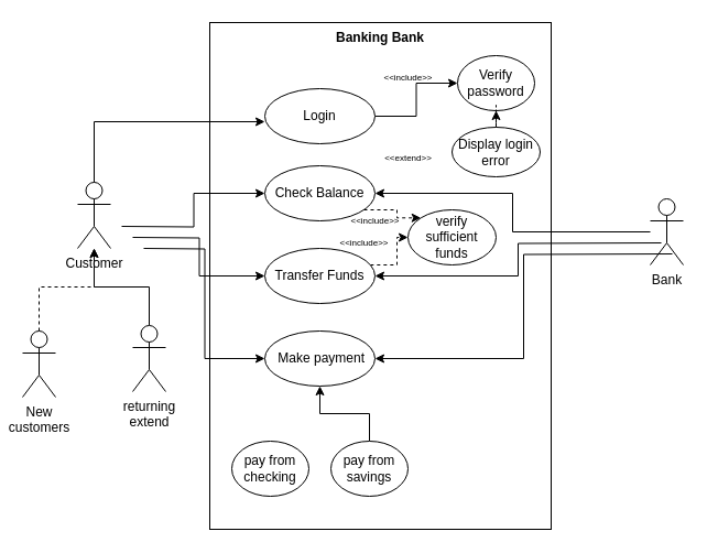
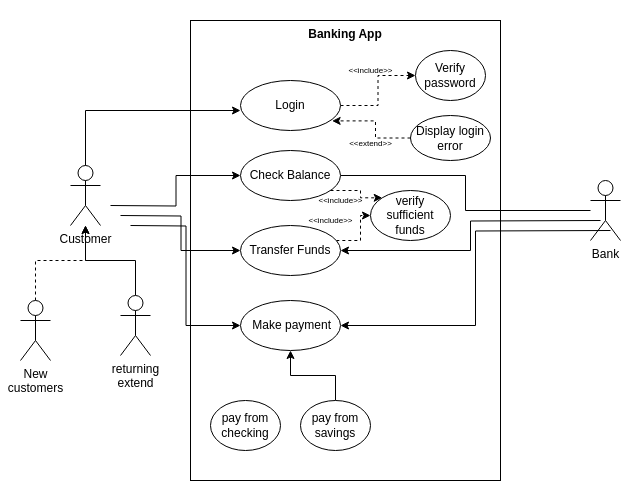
- <mxCell id="3" value="Banking Bank" style="shape=rect;html=1;verticalAlign=top;fontStyle=1;whiteSpace=wrap;align=center;" vertex="1" parent="1"><mxGeometry x="190" y="20" width="310" height="460" as="geometry" /></mxCell>
+ <mxCell id="3" value="Banking App" style="shape=rect;html=1;verticalAlign=top;fontStyle=1;whiteSpace=wrap;align=center;" vertex="1" parent="1"><mxGeometry x="190" y="20" width="310" height="460" as="geometry" /></mxCell>
- <mxCell id="6" style="edgeStyle=orthogonalEdgeStyle;rounded=0;orthogonalLoop=1;jettySize=auto;html=1;dashed=0;" edge="1" parent="1" source="7" target="19"><mxGeometry relative="1" as="geometry" /></mxCell>
+ <mxCell id="6" style="edgeStyle=orthogonalEdgeStyle;rounded=0;orthogonalLoop=1;jettySize=auto;html=1;dashed=1;" edge="1" parent="1" source="7" target="19"><mxGeometry relative="1" as="geometry" /></mxCell>
- <mxCell id="20" style="edgeStyle=orthogonalEdgeStyle;rounded=0;orthogonalLoop=1;jettySize=auto;html=1;dashed=1;" edge="1" parent="1" source="21" target="19"><mxGeometry relative="1" as="geometry" /></mxCell>
+ <mxCell id="20" style="edgeStyle=orthogonalEdgeStyle;rounded=0;orthogonalLoop=1;jettySize=auto;html=1;entryX=0.916;entryY=0.808;entryDx=0;entryDy=0;entryPerimeter=0;dashed=1;" edge="1" parent="1" source="21" target="7"><mxGeometry relative="1" as="geometry" /></mxCell>
- <mxCell id="4" style="edgeStyle=orthogonalEdgeStyle;rounded=0;orthogonalLoop=1;jettySize=auto;html=1;" edge="1" parent="1" source="5" target="9"><mxGeometry relative="1" as="geometry" /></mxCell>
+ <mxCell id="4" style="edgeStyle=orthogonalEdgeStyle;rounded=0;orthogonalLoop=1;jettySize=auto;html=1;endArrow=none;" edge="1" parent="1" source="5" target="9"><mxGeometry relative="1" as="geometry" /></mxCell>
